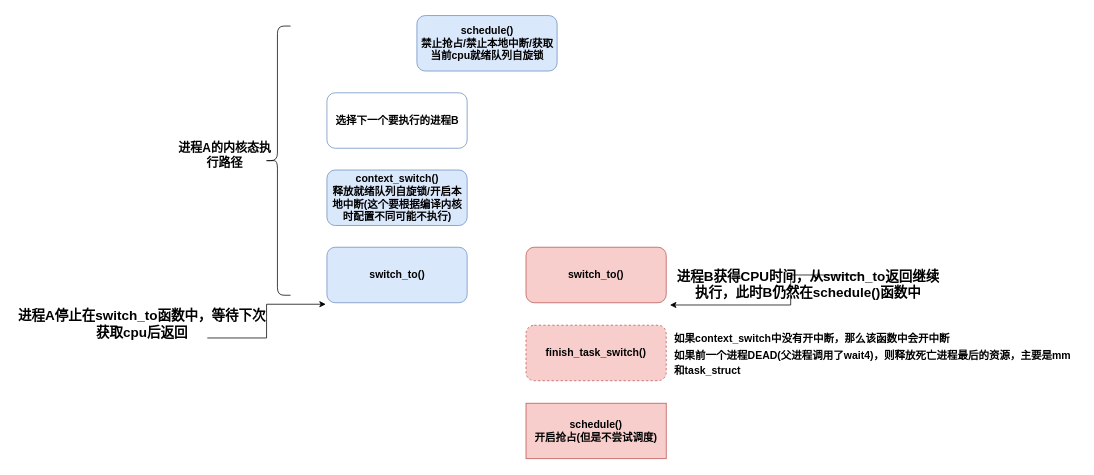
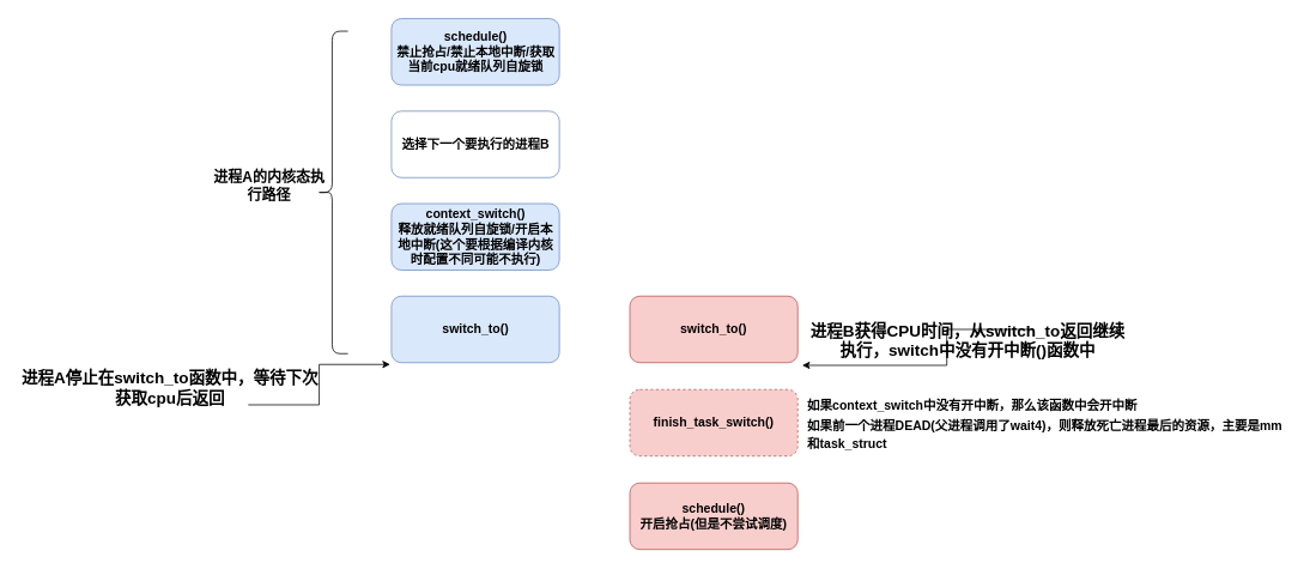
- <mxCell id="2" value="&lt;font style=&quot;font-size: 14px&quot;&gt;&lt;b&gt;schedule()&lt;br&gt;禁止抢占/禁止本地中断/获取当前cpu就绪队列自旋锁&lt;br&gt;&lt;/b&gt;&lt;/font&gt;" style="rounded=1;whiteSpace=wrap;html=1;fillColor=#dae8fc;strokeColor=#6c8ebf;" vertex="1" parent="1"><mxGeometry x="555.5" y="20" width="187" height="74" as="geometry" /></mxCell>
+ <mxCell id="2" value="&lt;font style=&quot;font-size: 14px&quot;&gt;&lt;b&gt;schedule()&lt;br&gt;禁止抢占/禁止本地中断/获取当前cpu就绪队列自旋锁&lt;br&gt;&lt;/b&gt;&lt;/font&gt;" style="rounded=1;whiteSpace=wrap;html=1;fillColor=#dae8fc;strokeColor=#6c8ebf;" vertex="1" parent="1"><mxGeometry x="435.5" y="20" width="187" height="74" as="geometry" /></mxCell>
- <mxCell id="12" value="&lt;b&gt;&lt;font style=&quot;font-size: 18px&quot;&gt;进程B获得CPU时间，从switch_to返回继续执行，此时B仍然在schedule()函数中&lt;/font&gt;&lt;/b&gt;" style="text;html=1;strokeColor=none;fillColor=none;align=center;verticalAlign=middle;whiteSpace=wrap;rounded=0;fontSize=18;" vertex="1" parent="1"><mxGeometry x="901" y="359" width="353" height="39" as="geometry" /></mxCell>
+ <mxCell id="12" value="&lt;b&gt;&lt;font style=&quot;font-size: 18px&quot;&gt;进程B获得CPU时间，从switch_to返回继续执行，switch中没有开中断()函数中&lt;/font&gt;&lt;/b&gt;" style="text;html=1;strokeColor=none;fillColor=none;align=center;verticalAlign=middle;whiteSpace=wrap;rounded=0;fontSize=18;" vertex="1" parent="1"><mxGeometry x="901" y="359" width="353" height="39" as="geometry" /></mxCell>
- <mxCell id="15" value="&lt;font style=&quot;font-size: 14px&quot;&gt;&lt;b&gt;schedule()&lt;br&gt;开启抢占(但是不尝试调度)&lt;br&gt;&lt;/b&gt;&lt;/font&gt;" style="whiteSpace=wrap;html=1;fillColor=#f8cecc;strokeColor=#b85450;rounded=0;" vertex="1" parent="1"><mxGeometry x="701" y="537" width="187" height="74" as="geometry" /></mxCell>
+ <mxCell id="15" value="&lt;font style=&quot;font-size: 14px&quot;&gt;&lt;b&gt;schedule()&lt;br&gt;开启抢占(但是不尝试调度)&lt;br&gt;&lt;/b&gt;&lt;/font&gt;" style="rounded=1;whiteSpace=wrap;html=1;fillColor=#f8cecc;strokeColor=#b85450;" vertex="1" parent="1"><mxGeometry x="701" y="537" width="187" height="74" as="geometry" /></mxCell>
